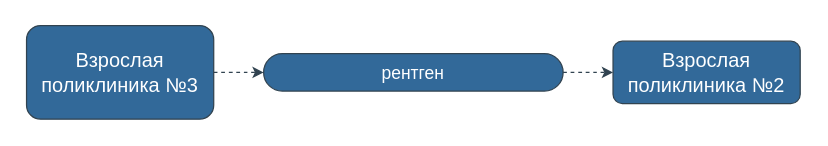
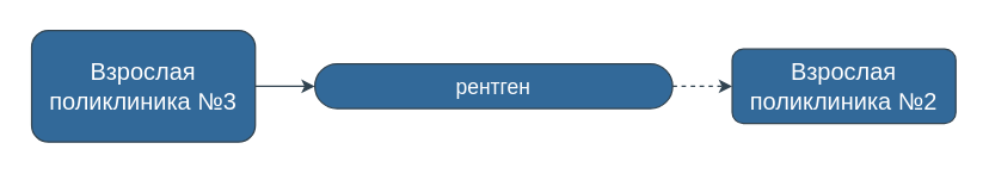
- <mxCell id="5" value="" style="edgeStyle=elbowEdgeStyle;elbow=horizontal;endArrow=classic;html=1;exitX=1;exitY=0.5;exitDx=0;exitDy=0;entryX=0;entryY=0.5;entryDx=0;entryDy=0;shadow=0;fontColor=#FFFFFF;strokeColor=#314350;dashed=1;" parent="1" source="2" target="3" edge="1"><mxGeometry width="50" height="50" relative="1" as="geometry"><mxPoint x="170" y="337.5" as="sourcePoint" /><mxPoint x="220" y="287.5" as="targetPoint" /><Array as="points"><mxPoint x="190" y="75.5" /></Array></mxGeometry></mxCell>
+ <mxCell id="5" value="" style="edgeStyle=elbowEdgeStyle;elbow=horizontal;endArrow=classic;html=1;exitX=1;exitY=0.5;exitDx=0;exitDy=0;entryX=0;entryY=0.5;entryDx=0;entryDy=0;shadow=0;fontColor=#FFFFFF;strokeColor=#314350;" parent="1" source="2" target="3" edge="1"><mxGeometry width="50" height="50" relative="1" as="geometry"><mxPoint x="170" y="337.5" as="sourcePoint" /><mxPoint x="220" y="287.5" as="targetPoint" /><Array as="points"><mxPoint x="190" y="75.5" /></Array></mxGeometry></mxCell>
